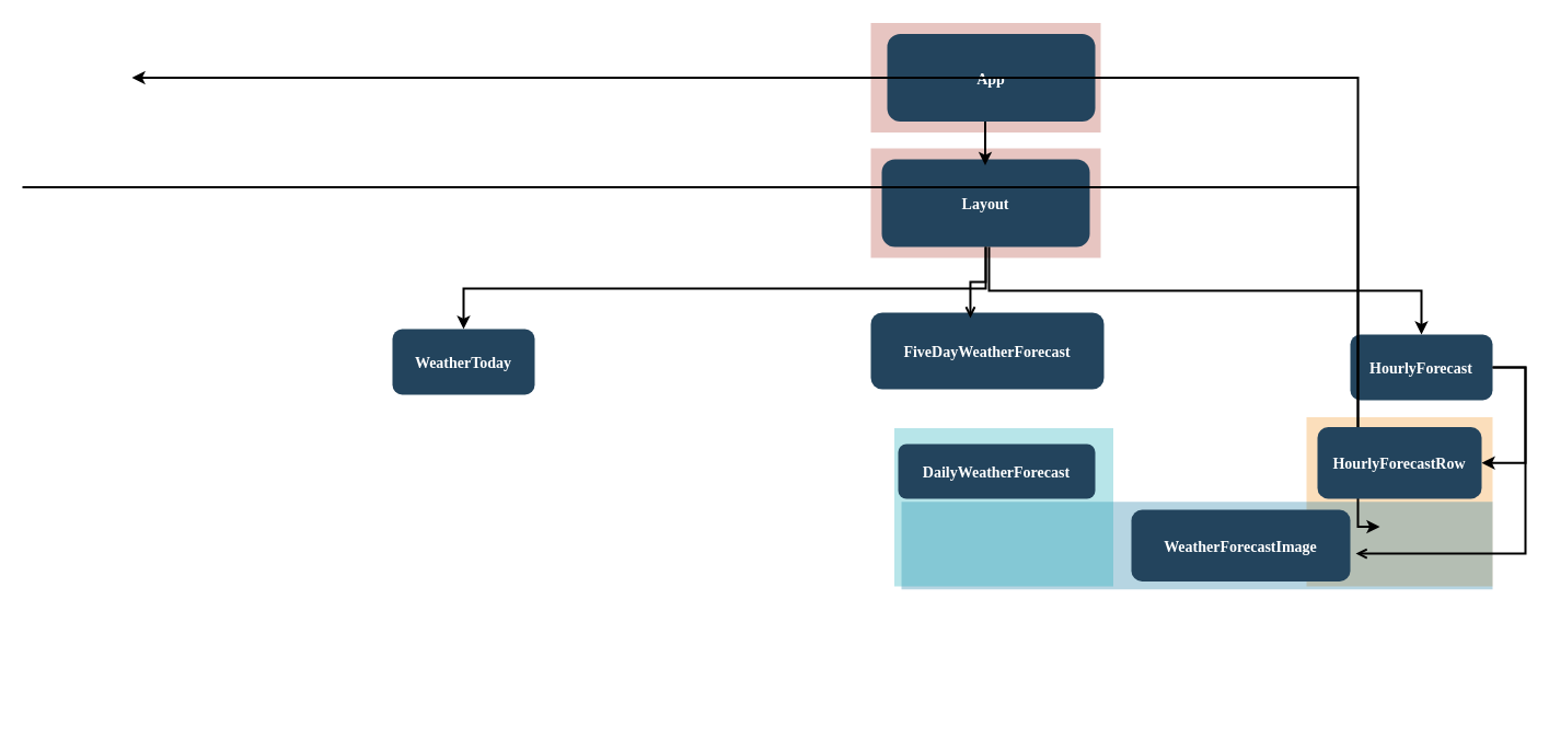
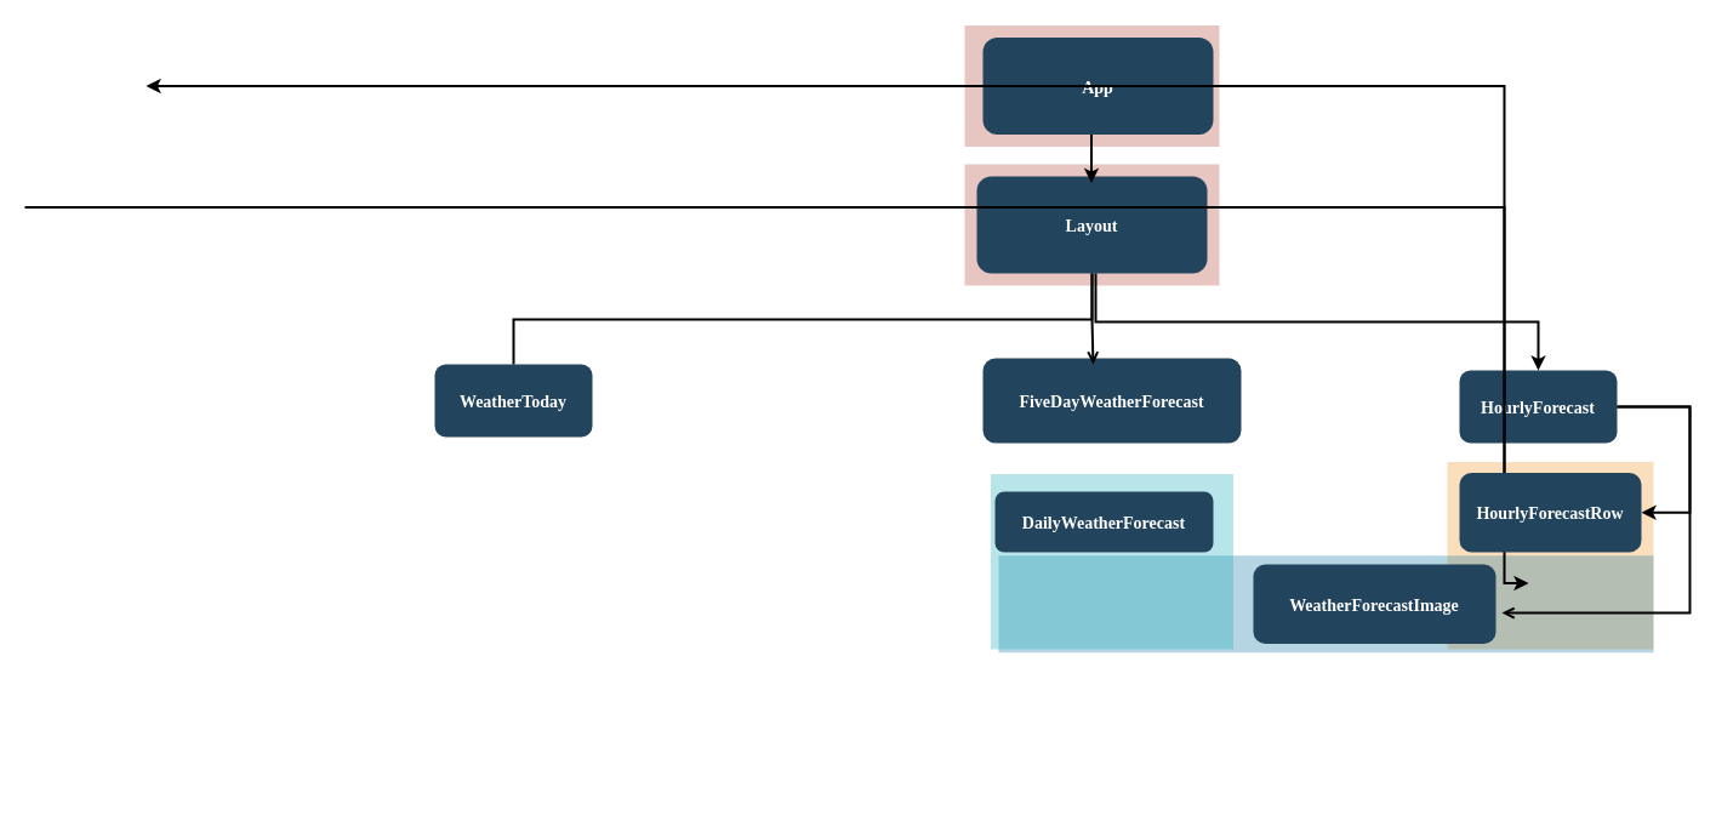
- <mxCell id="17" value="" style="edgeStyle=elbowEdgeStyle;elbow=vertical;strokeWidth=2;rounded=0" parent="1" source="3" target="9" edge="1"><mxGeometry x="-23" y="135.5" width="100" height="100" as="geometry"><mxPoint x="20" y="170.5" as="sourcePoint" /><mxPoint x="120" y="70.5" as="targetPoint" /></mxGeometry></mxCell>
+ <mxCell id="17" value="" style="edgeStyle=elbowEdgeStyle;elbow=vertical;strokeWidth=2;rounded=0;endArrow=none;" parent="1" source="3" target="9" edge="1"><mxGeometry x="-23" y="135.5" width="100" height="100" as="geometry"><mxPoint x="20" y="170.5" as="sourcePoint" /><mxPoint x="120" y="70.5" as="targetPoint" /></mxGeometry></mxCell>
- <mxCell id="10" value="FiveDayWeatherForecast" style="rounded=1;fillColor=#23445D;gradientColor=none;strokeColor=none;fontColor=#FFFFFF;fontStyle=1;fontFamily=Tahoma;fontSize=14" parent="1" vertex="1"><mxGeometry x="795" y="285" width="213" height="70" as="geometry" /></mxCell>
+ <mxCell id="10" value="FiveDayWeatherForecast" style="rounded=1;fillColor=#23445D;gradientColor=none;strokeColor=none;fontColor=#FFFFFF;fontStyle=1;fontFamily=Tahoma;fontSize=14" parent="1" vertex="1"><mxGeometry x="810" y="295" width="213" height="70" as="geometry" /></mxCell>
- <mxCell id="12" value="HourlyForecast" style="rounded=1;fillColor=#23445D;gradientColor=none;strokeColor=none;fontColor=#FFFFFF;fontStyle=1;fontFamily=Tahoma;fontSize=14" parent="1" vertex="1"><mxGeometry x="1233" y="305" width="130" height="60" as="geometry" /></mxCell>
+ <mxCell id="12" value="HourlyForecast" style="rounded=1;fillColor=#23445D;gradientColor=none;strokeColor=none;fontColor=#FFFFFF;fontStyle=1;fontFamily=Tahoma;fontSize=14" parent="1" vertex="1"><mxGeometry x="1203" y="305" width="130" height="60" as="geometry" /></mxCell>
